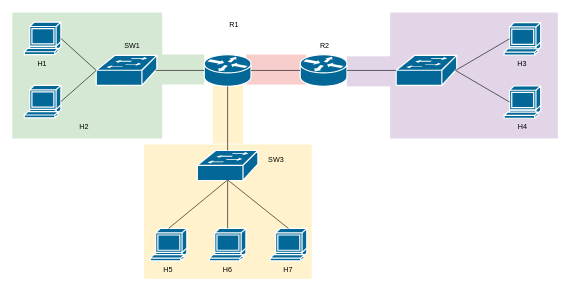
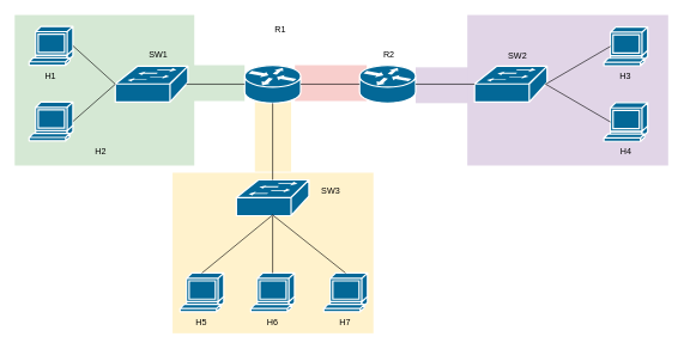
+ <mxCell id="36" value="SW2" style="text;html=1;align=center;verticalAlign=middle;whiteSpace=wrap;rounded=0;" parent="1" vertex="1"><mxGeometry x="690" y="61.5" width="60" height="30" as="geometry" /></mxCell>
